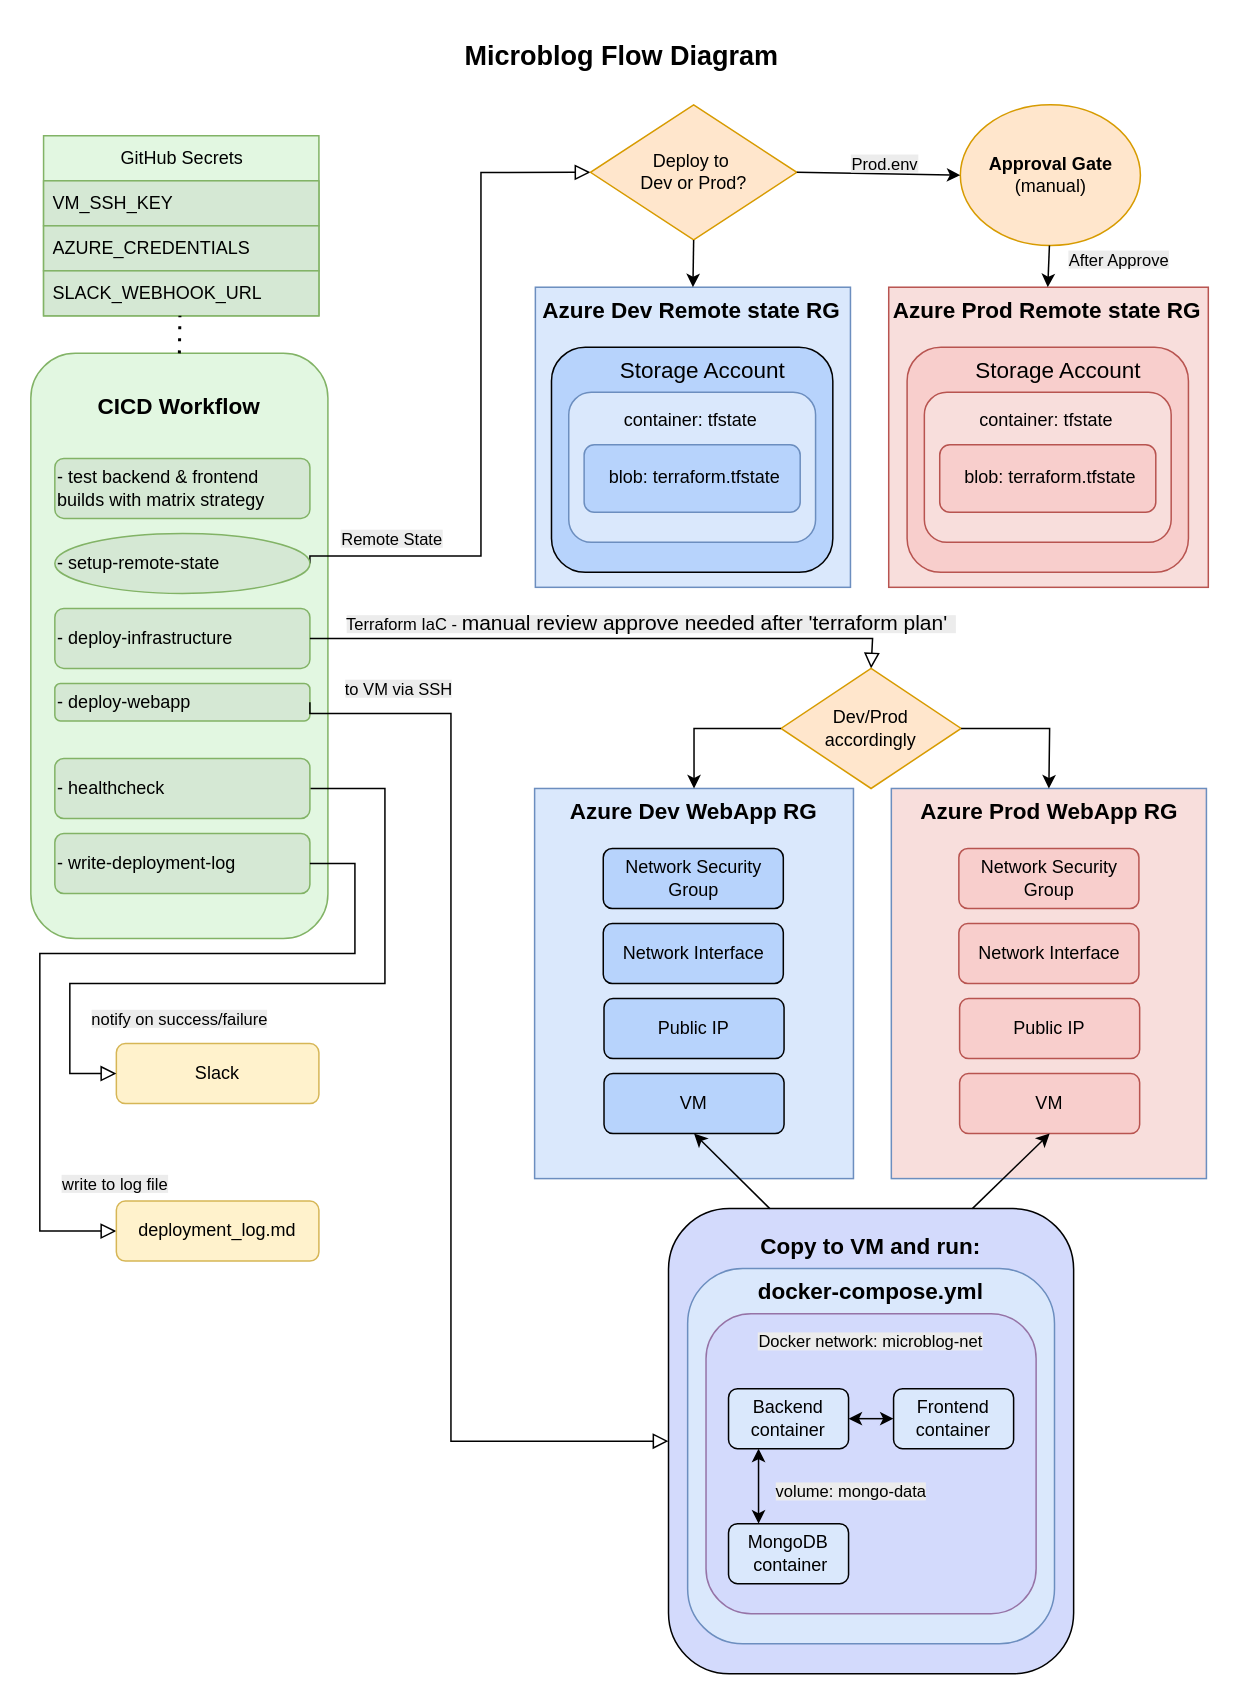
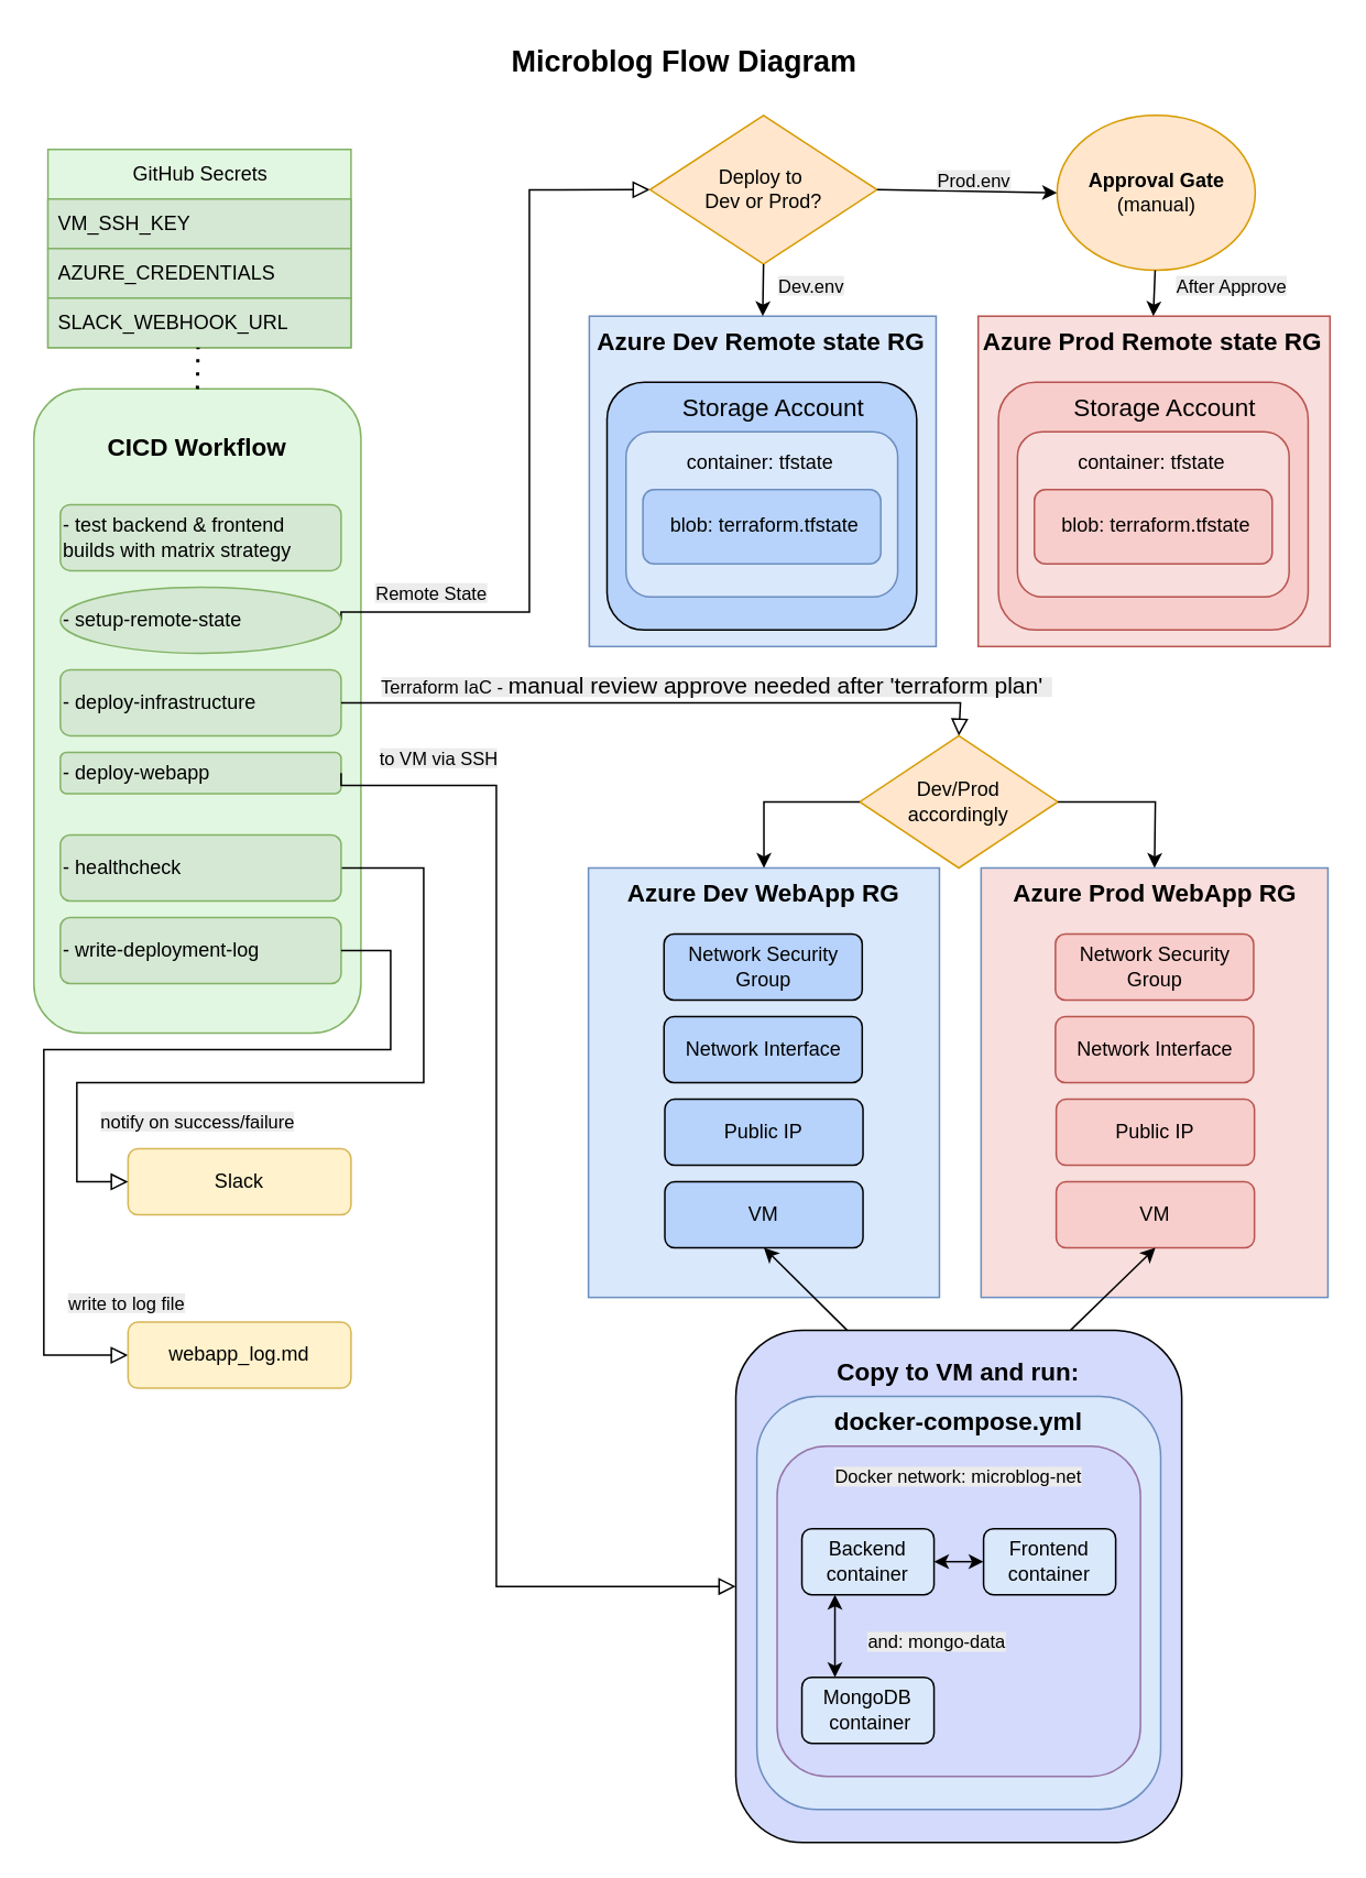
+ <mxCell id="63" value="&lt;span style=&quot;color: rgb(0, 0, 0); font-family: Helvetica; font-size: 11px; font-style: normal; font-variant-ligatures: normal; font-variant-caps: normal; font-weight: 400; letter-spacing: normal; orphans: 2; text-indent: 0px; text-transform: none; widows: 2; word-spacing: 0px; -webkit-text-stroke-width: 0px; white-space: nowrap; background-color: rgb(236, 236, 236); text-decoration-thickness: initial; text-decoration-style: initial; text-decoration-color: initial; float: none; display: inline !important;&quot;&gt;Dev.env&lt;/span&gt;" style="text;whiteSpace=wrap;html=1;align=center;" parent="1" vertex="1"><mxGeometry x="462" y="159.38" width="58" height="20" as="geometry" /></mxCell>
- <mxCell id="38" value="deployment_log.md" style="rounded=1;whiteSpace=wrap;html=1;fontSize=12;glass=0;strokeWidth=1;shadow=0;fillColor=#fff2cc;strokeColor=#d6b656;" parent="1" vertex="1"><mxGeometry x="77" y="800" width="135" height="40" as="geometry" /></mxCell>
+ <mxCell id="38" value="webapp_log.md" style="rounded=1;whiteSpace=wrap;html=1;fontSize=12;glass=0;strokeWidth=1;shadow=0;fillColor=#fff2cc;strokeColor=#d6b656;" parent="1" vertex="1"><mxGeometry x="77" y="800" width="135" height="40" as="geometry" /></mxCell>
- <mxCell id="32" value="&lt;span style=&quot;color: rgb(0, 0, 0); font-family: Helvetica; font-size: 11px; font-style: normal; font-variant-ligatures: normal; font-variant-caps: normal; font-weight: 400; letter-spacing: normal; orphans: 2; text-indent: 0px; text-transform: none; widows: 2; word-spacing: 0px; -webkit-text-stroke-width: 0px; white-space: nowrap; background-color: rgb(236, 236, 236); text-decoration-thickness: initial; text-decoration-style: initial; text-decoration-color: initial; float: none; display: inline !important;&quot;&gt;volume:&amp;nbsp;mongo-data&lt;/span&gt;" style="text;whiteSpace=wrap;html=1;align=center;" parent="1" vertex="1"><mxGeometry x="504" y="980" width="126" height="30" as="geometry" /></mxCell>
+ <mxCell id="32" value="&lt;span style=&quot;color: rgb(0, 0, 0); font-family: Helvetica; font-size: 11px; font-style: normal; font-variant-ligatures: normal; font-variant-caps: normal; font-weight: 400; letter-spacing: normal; orphans: 2; text-indent: 0px; text-transform: none; widows: 2; word-spacing: 0px; -webkit-text-stroke-width: 0px; white-space: nowrap; background-color: rgb(236, 236, 236); text-decoration-thickness: initial; text-decoration-style: initial; text-decoration-color: initial; float: none; display: inline !important;&quot;&gt;and:&amp;nbsp;mongo-data&lt;/span&gt;" style="text;whiteSpace=wrap;html=1;align=center;" parent="1" vertex="1"><mxGeometry x="504" y="980" width="126" height="30" as="geometry" /></mxCell>
